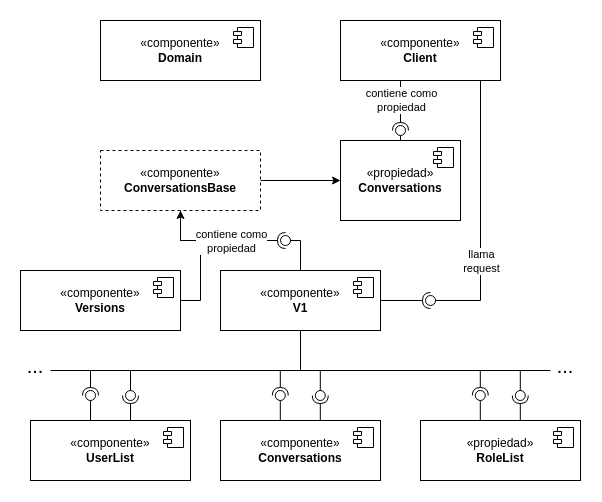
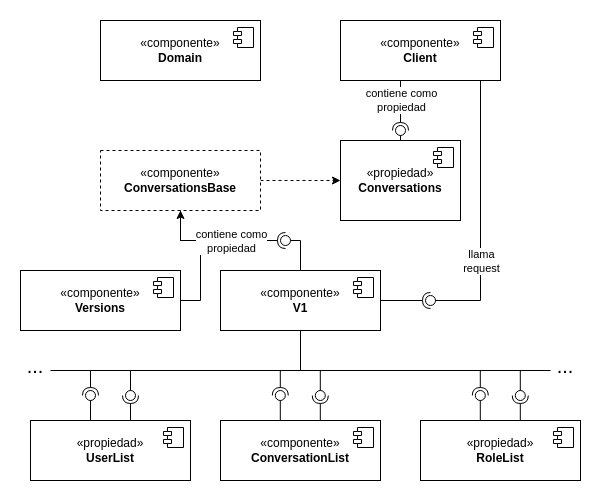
- <mxCell id="5" style="edgeStyle=orthogonalEdgeStyle;rounded=0;orthogonalLoop=1;jettySize=auto;html=1;entryX=0;entryY=0.5;entryDx=0;entryDy=0;" parent="1" source="6" target="3" edge="1"><mxGeometry relative="1" as="geometry" /></mxCell>
+ <mxCell id="5" style="edgeStyle=orthogonalEdgeStyle;rounded=0;orthogonalLoop=1;jettySize=auto;html=1;entryX=0;entryY=0.5;entryDx=0;entryDy=0;dashed=1;" parent="1" source="6" target="3" edge="1"><mxGeometry relative="1" as="geometry" /></mxCell>
- <mxCell id="27" value="«componente»&lt;br&gt;&lt;b&gt;UserList&lt;/b&gt;" style="html=1;dropTarget=0;whiteSpace=wrap;" parent="1" vertex="1"><mxGeometry x="30" y="420" width="160" height="60" as="geometry" /></mxCell>
+ <mxCell id="27" value="«propiedad»&lt;br&gt;&lt;b&gt;UserList&lt;/b&gt;" style="html=1;dropTarget=0;whiteSpace=wrap;" parent="1" vertex="1"><mxGeometry x="30" y="420" width="160" height="60" as="geometry" /></mxCell>
- <mxCell id="25" value="«componente»&lt;br&gt;&lt;b&gt;Conversations&lt;/b&gt;" style="html=1;dropTarget=0;whiteSpace=wrap;" parent="1" vertex="1"><mxGeometry x="220" y="420" width="160" height="60" as="geometry" /></mxCell>
+ <mxCell id="25" value="«componente»&lt;br&gt;&lt;b&gt;ConversationList&lt;/b&gt;" style="html=1;dropTarget=0;whiteSpace=wrap;" parent="1" vertex="1"><mxGeometry x="220" y="420" width="160" height="60" as="geometry" /></mxCell>
